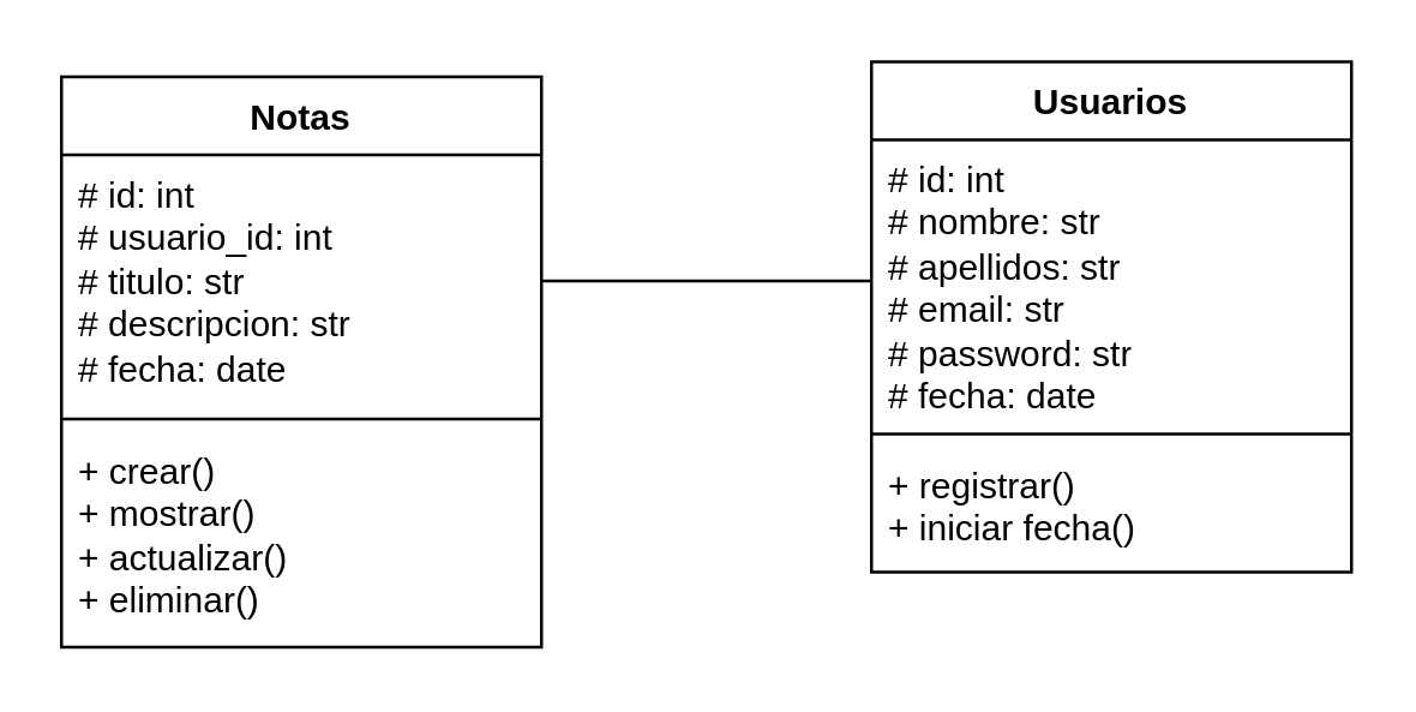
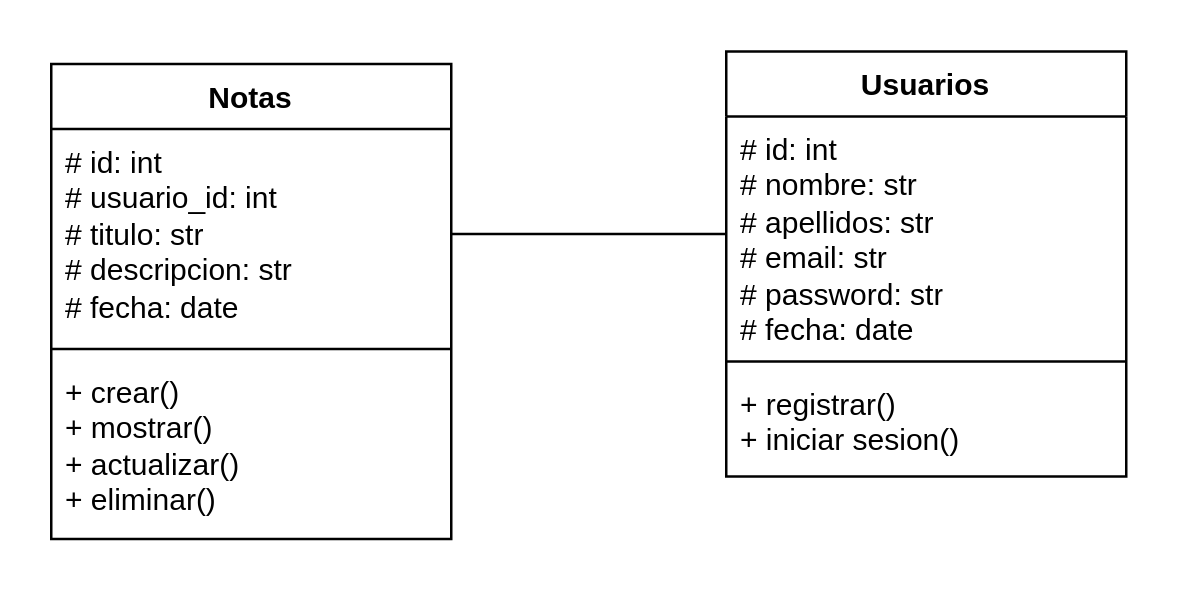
- <mxCell id="9" value="&lt;div&gt;+ registrar()&lt;/div&gt;&lt;div&gt;+ iniciar fecha()&lt;/div&gt;" style="text;strokeColor=none;fillColor=none;align=left;verticalAlign=top;spacingLeft=4;spacingRight=4;overflow=hidden;rotatable=0;points=[[0,0.5],[1,0.5]];portConstraint=eastwest;whiteSpace=wrap;html=1;" vertex="1" parent="6"><mxGeometry y="128" width="160" height="42" as="geometry" /></mxCell>
+ <mxCell id="9" value="&lt;div&gt;+ registrar()&lt;/div&gt;&lt;div&gt;+ iniciar sesion()&lt;/div&gt;" style="text;strokeColor=none;fillColor=none;align=left;verticalAlign=top;spacingLeft=4;spacingRight=4;overflow=hidden;rotatable=0;points=[[0,0.5],[1,0.5]];portConstraint=eastwest;whiteSpace=wrap;html=1;" vertex="1" parent="6"><mxGeometry y="128" width="160" height="42" as="geometry" /></mxCell>
